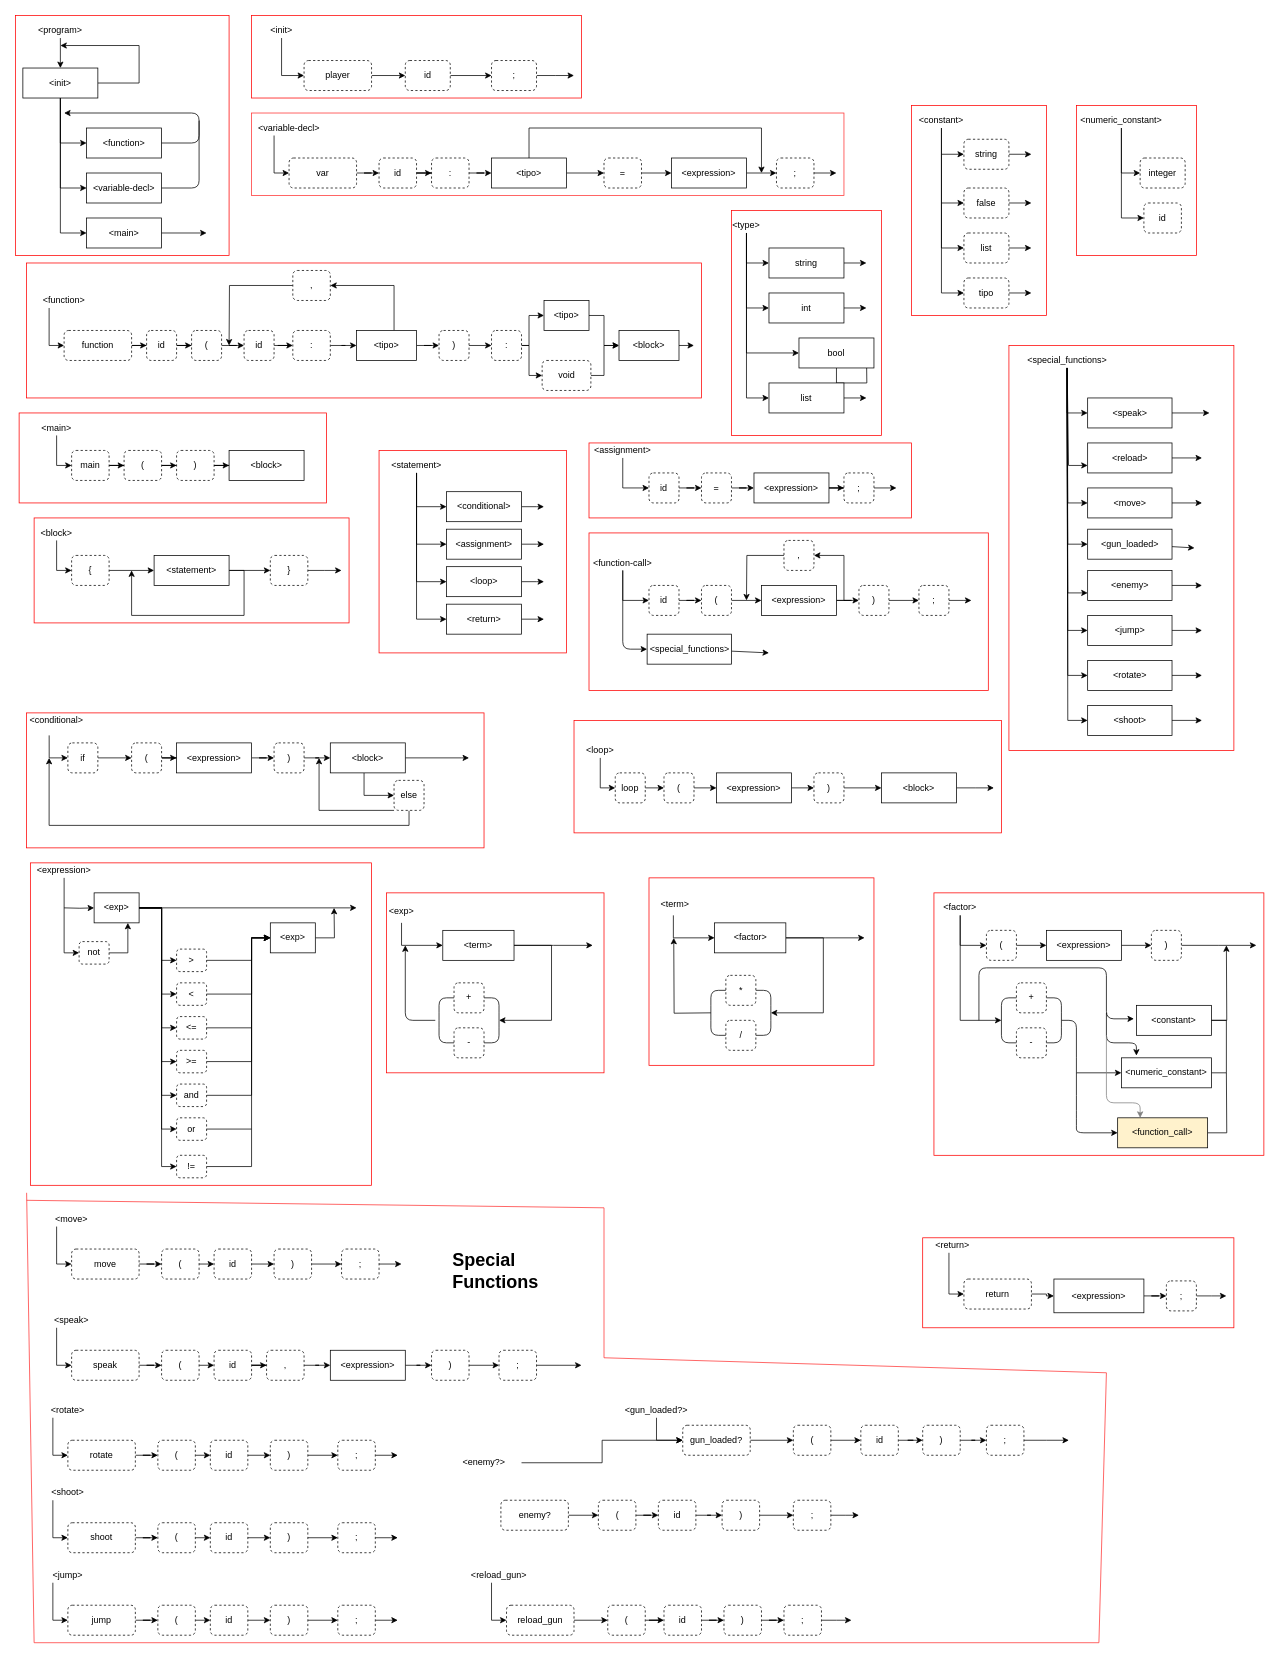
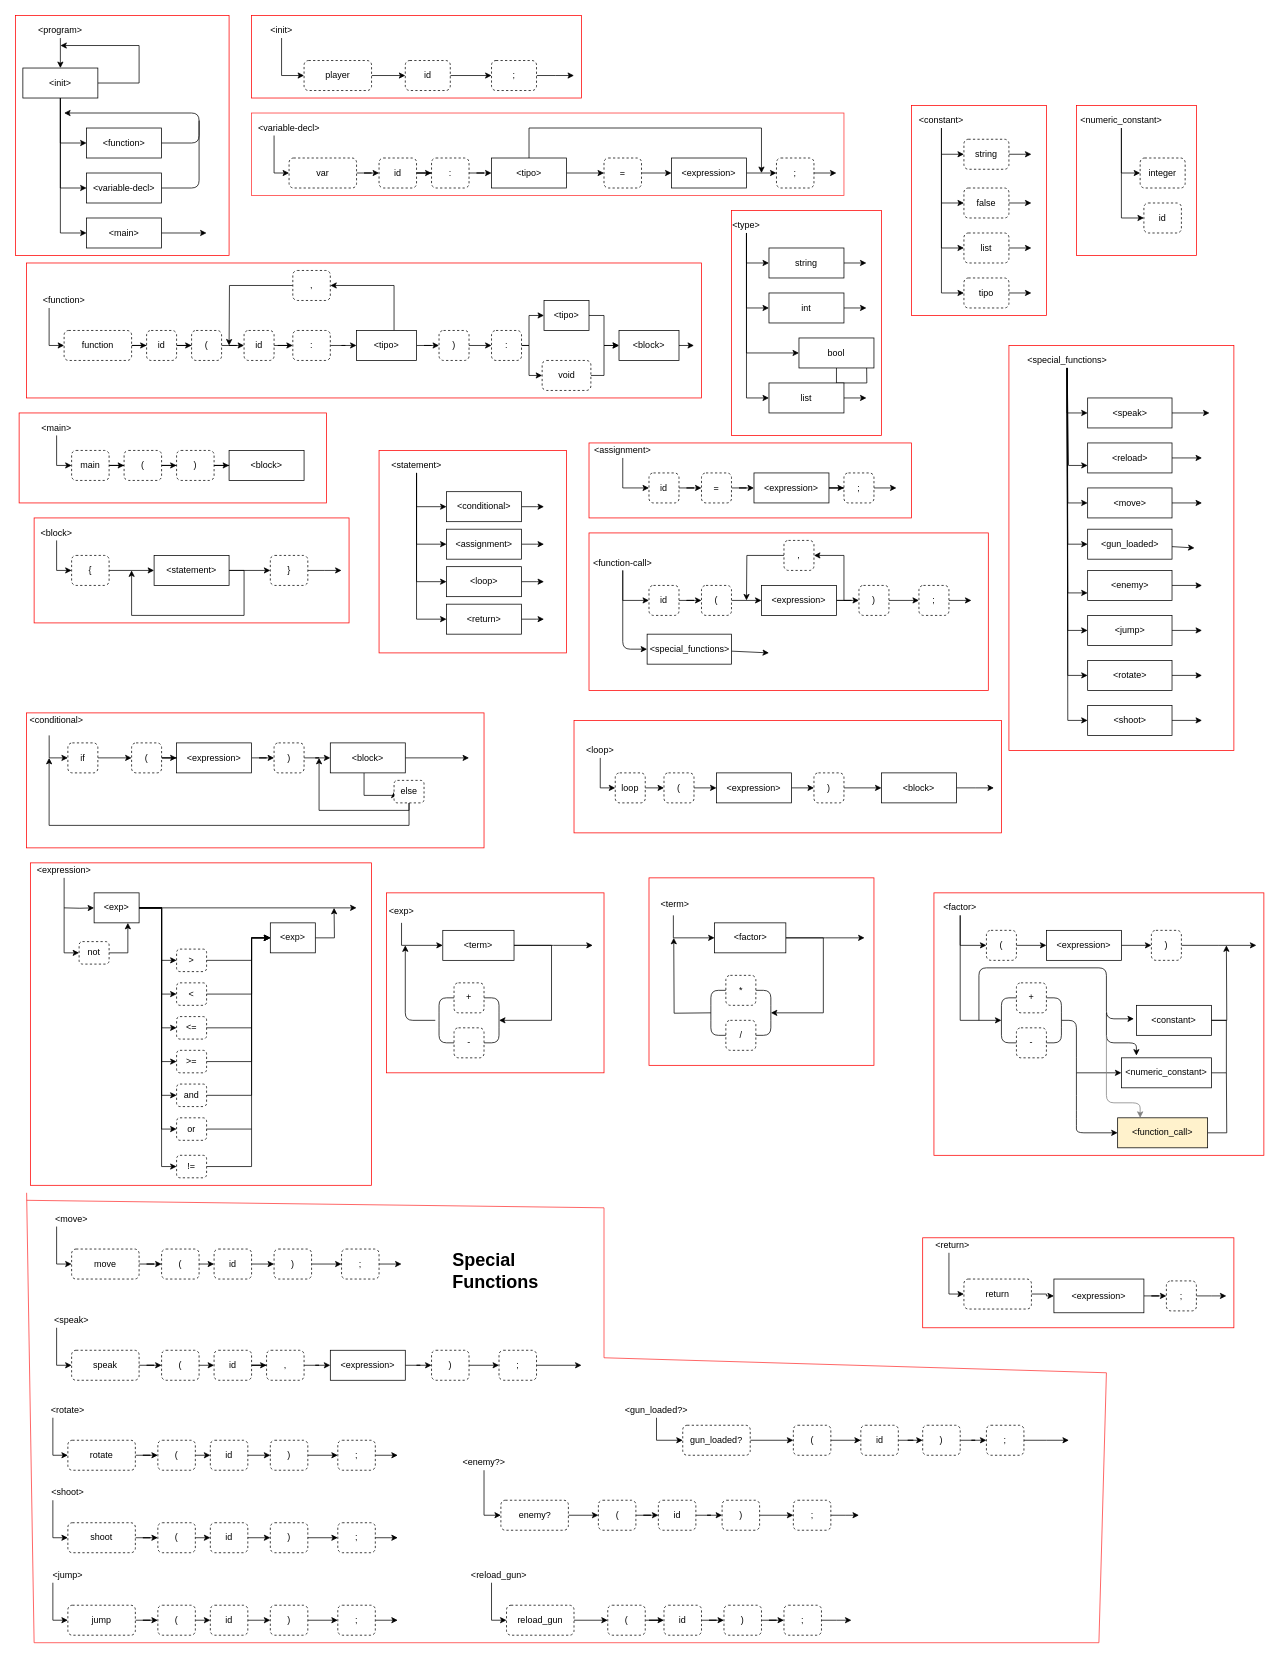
- <mxCell id="155" value="else" style="rounded=1;whiteSpace=wrap;html=1;shadow=0;glass=0;comic=0;strokeColor=#000000;fillColor=#ffffff;dashed=1;" parent="1" vertex="1"><mxGeometry x="525" y="1040" width="40" height="40" as="geometry" /></mxCell>
+ <mxCell id="155" value="else" style="rounded=1;whiteSpace=wrap;html=1;shadow=0;glass=0;comic=0;strokeColor=#000000;fillColor=#ffffff;dashed=1;" parent="1" vertex="1"><mxGeometry x="525" y="1040" width="40" height="30" as="geometry" /></mxCell>
- <mxCell id="358" style="edgeStyle=orthogonalEdgeStyle;rounded=0;orthogonalLoop=1;jettySize=auto;html=1;endArrow=classic;endFill=1;strokeColor=#000000;" edge="1" parent="1" source="359" target="375"><mxGeometry relative="1" as="geometry" /></mxCell>
+ <mxCell id="358" style="edgeStyle=orthogonalEdgeStyle;rounded=0;orthogonalLoop=1;jettySize=auto;html=1;entryX=0;entryY=0.5;entryDx=0;entryDy=0;endArrow=classic;endFill=1;strokeColor=#000000;" edge="1" parent="1" source="359" target="361"><mxGeometry relative="1" as="geometry" /></mxCell>
